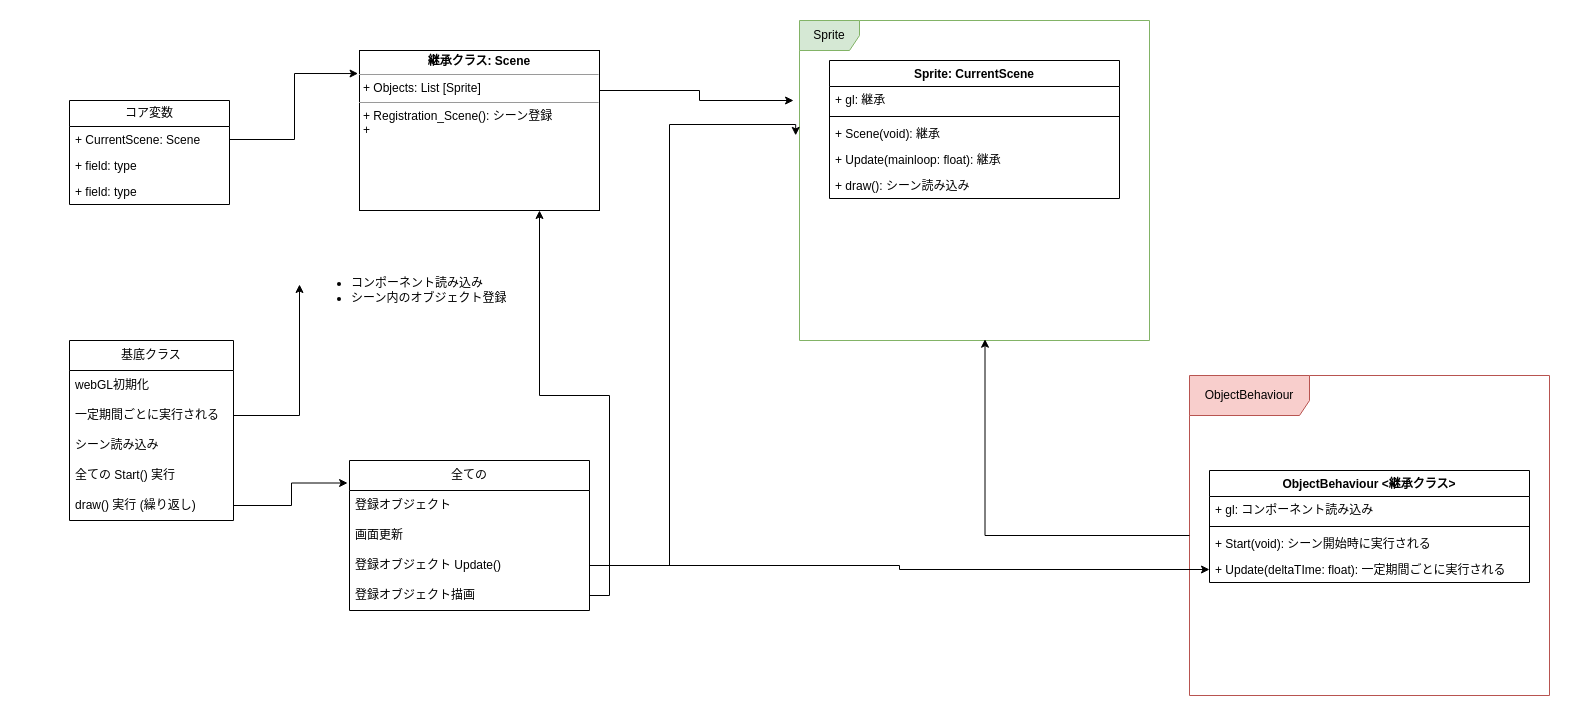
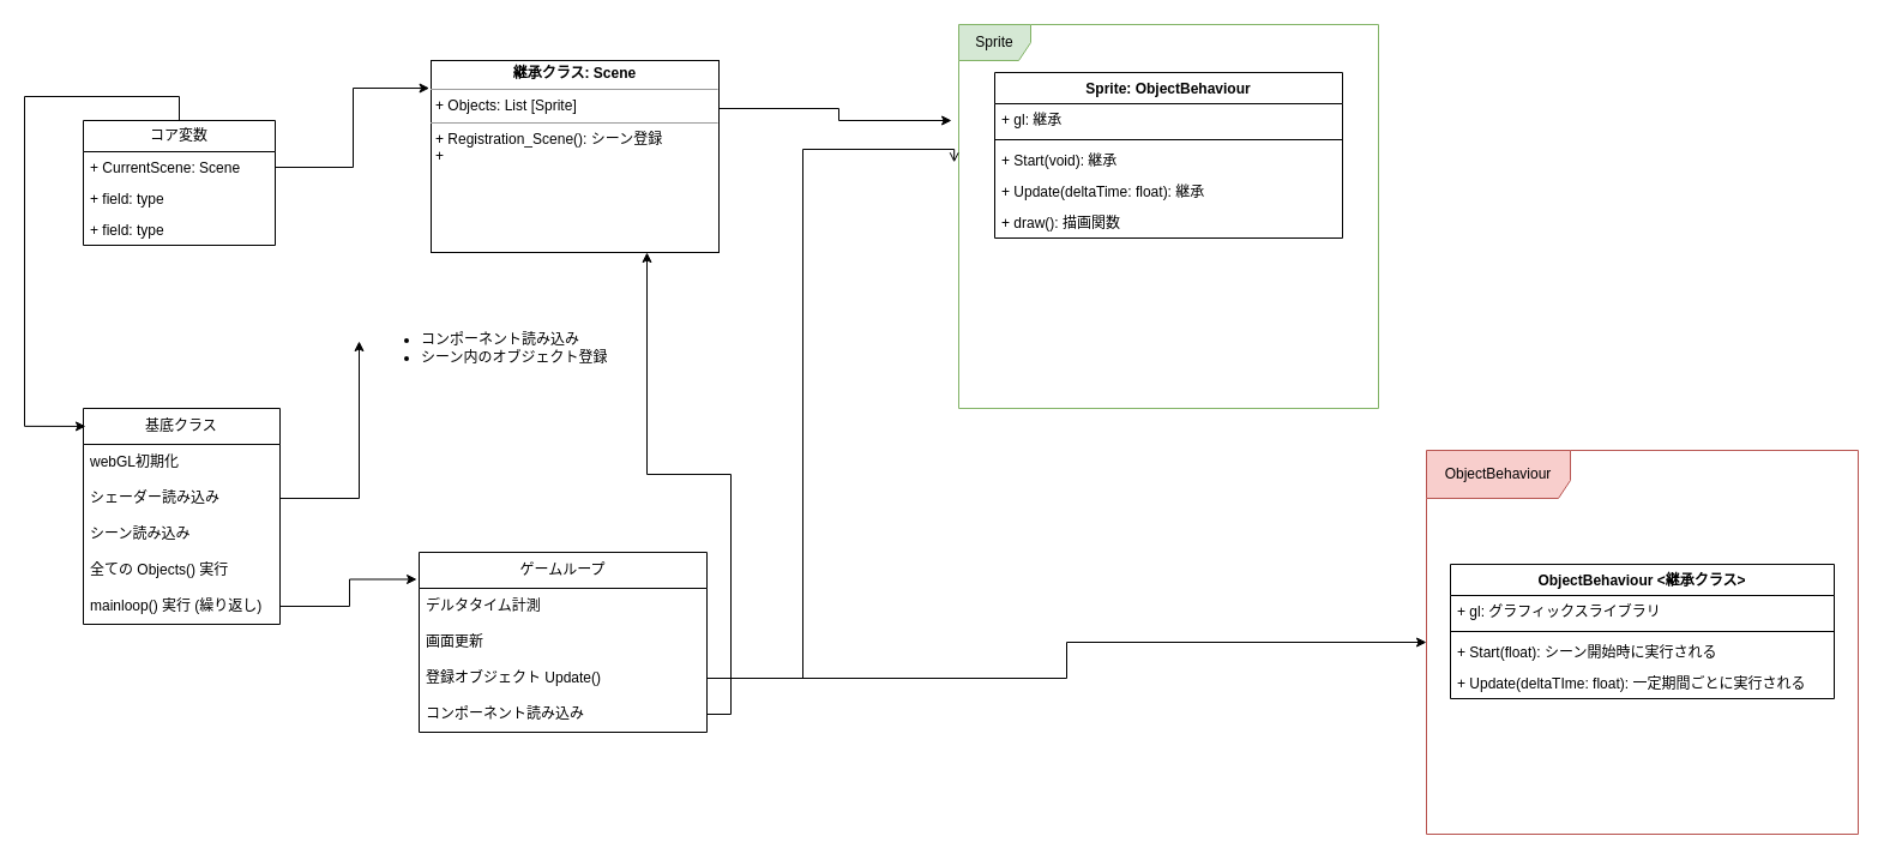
- <mxCell id="35" value="Sprite: CurrentScene" style="swimlane;fontStyle=1;align=center;verticalAlign=top;childLayout=stackLayout;horizontal=1;startSize=26;horizontalStack=0;resizeParent=1;resizeParentMax=0;resizeLast=0;collapsible=1;marginBottom=0;whiteSpace=wrap;html=1;" vertex="1" parent="1"><mxGeometry x="829" y="60" width="290" height="138" as="geometry" /></mxCell>
+ <mxCell id="35" value="Sprite: ObjectBehaviour" style="swimlane;fontStyle=1;align=center;verticalAlign=top;childLayout=stackLayout;horizontal=1;startSize=26;horizontalStack=0;resizeParent=1;resizeParentMax=0;resizeLast=0;collapsible=1;marginBottom=0;whiteSpace=wrap;html=1;" vertex="1" parent="1"><mxGeometry x="829" y="60" width="290" height="138" as="geometry" /></mxCell>
- <mxCell id="25" style="edgeStyle=orthogonalEdgeStyle;rounded=0;orthogonalLoop=1;jettySize=auto;html=1;exitX=1;exitY=0.5;exitDx=0;exitDy=0;entryX=-0.011;entryY=0.359;entryDx=0;entryDy=0;entryPerimeter=0;" parent="1" source="13" target="16" edge="1"><mxGeometry relative="1" as="geometry"><mxPoint x="769" y="130" as="targetPoint" /><Array as="points"><mxPoint x="669" y="565" /><mxPoint x="669" y="124" /><mxPoint x="795" y="124" /></Array></mxGeometry></mxCell>
+ <mxCell id="25" style="edgeStyle=orthogonalEdgeStyle;rounded=0;orthogonalLoop=1;jettySize=auto;html=1;exitX=1;exitY=0.5;exitDx=0;exitDy=0;entryX=-0.011;entryY=0.359;entryDx=0;entryDy=0;entryPerimeter=0;endArrow=open;" parent="1" source="13" target="16" edge="1"><mxGeometry relative="1" as="geometry"><mxPoint x="769" y="130" as="targetPoint" /><Array as="points"><mxPoint x="669" y="565" /><mxPoint x="669" y="124" /><mxPoint x="795" y="124" /></Array></mxGeometry></mxCell>
- <mxCell id="38" value="+ Scene(void): 継承" style="text;strokeColor=none;fillColor=none;align=left;verticalAlign=top;spacingLeft=4;spacingRight=4;overflow=hidden;rotatable=0;points=[[0,0.5],[1,0.5]];portConstraint=eastwest;whiteSpace=wrap;html=1;" vertex="1" parent="35"><mxGeometry y="60" width="290" height="26" as="geometry" /></mxCell>
+ <mxCell id="38" value="+ Start(void): 継承" style="text;strokeColor=none;fillColor=none;align=left;verticalAlign=top;spacingLeft=4;spacingRight=4;overflow=hidden;rotatable=0;points=[[0,0.5],[1,0.5]];portConstraint=eastwest;whiteSpace=wrap;html=1;" vertex="1" parent="35"><mxGeometry y="60" width="290" height="26" as="geometry" /></mxCell>
- <mxCell id="39" value="+ Update(mainloop: float): 継承" style="text;strokeColor=none;fillColor=none;align=left;verticalAlign=top;spacingLeft=4;spacingRight=4;overflow=hidden;rotatable=0;points=[[0,0.5],[1,0.5]];portConstraint=eastwest;whiteSpace=wrap;html=1;" vertex="1" parent="35"><mxGeometry y="86" width="290" height="26" as="geometry" /></mxCell>
+ <mxCell id="39" value="+ Update(deltaTime: float): 継承" style="text;strokeColor=none;fillColor=none;align=left;verticalAlign=top;spacingLeft=4;spacingRight=4;overflow=hidden;rotatable=0;points=[[0,0.5],[1,0.5]];portConstraint=eastwest;whiteSpace=wrap;html=1;" vertex="1" parent="35"><mxGeometry y="86" width="290" height="26" as="geometry" /></mxCell>
+ <mxCell id="17" style="edgeStyle=orthogonalEdgeStyle;rounded=0;orthogonalLoop=1;jettySize=auto;html=1;exitX=0.5;exitY=0;exitDx=0;exitDy=0;entryX=0.012;entryY=0.083;entryDx=0;entryDy=0;entryPerimeter=0;" parent="1" source="18" target="2" edge="1"><mxGeometry relative="1" as="geometry"><mxPoint x="9" y="430" as="targetPoint" /><Array as="points"><mxPoint x="149" y="80" /><mxPoint x="20" y="80" /><mxPoint x="20" y="355" /></Array></mxGeometry></mxCell>
- <mxCell id="40" value="+ draw(): シーン読み込み" style="text;strokeColor=none;fillColor=none;align=left;verticalAlign=top;spacingLeft=4;spacingRight=4;overflow=hidden;rotatable=0;points=[[0,0.5],[1,0.5]];portConstraint=eastwest;whiteSpace=wrap;html=1;" vertex="1" parent="35"><mxGeometry y="112" width="290" height="26" as="geometry" /></mxCell>
+ <mxCell id="40" value="+ draw(): 描画関数" style="text;strokeColor=none;fillColor=none;align=left;verticalAlign=top;spacingLeft=4;spacingRight=4;overflow=hidden;rotatable=0;points=[[0,0.5],[1,0.5]];portConstraint=eastwest;whiteSpace=wrap;html=1;" vertex="1" parent="35"><mxGeometry y="112" width="290" height="26" as="geometry" /></mxCell>
- <mxCell id="4" value="一定期間ごとに実行される" style="text;strokeColor=none;fillColor=none;align=left;verticalAlign=middle;spacingLeft=4;spacingRight=4;overflow=hidden;points=[[0,0.5],[1,0.5]];portConstraint=eastwest;rotatable=0;whiteSpace=wrap;html=1;" parent="2" vertex="1"><mxGeometry y="60" width="164" height="30" as="geometry" /></mxCell>
+ <mxCell id="4" value="シェーダー読み込み" style="text;strokeColor=none;fillColor=none;align=left;verticalAlign=middle;spacingLeft=4;spacingRight=4;overflow=hidden;points=[[0,0.5],[1,0.5]];portConstraint=eastwest;rotatable=0;whiteSpace=wrap;html=1;" parent="2" vertex="1"><mxGeometry y="60" width="164" height="30" as="geometry" /></mxCell>
- <mxCell id="33" style="edgeStyle=orthogonalEdgeStyle;rounded=0;orthogonalLoop=1;jettySize=auto;html=1;entryX=0.53;entryY=0.996;entryDx=0;entryDy=0;entryPerimeter=0;" edge="1" parent="1" source="27" target="16"><mxGeometry relative="1" as="geometry" /></mxCell>
- <mxCell id="6" value="全ての Start() 実行" style="text;strokeColor=none;fillColor=none;align=left;verticalAlign=middle;spacingLeft=4;spacingRight=4;overflow=hidden;points=[[0,0.5],[1,0.5]];portConstraint=eastwest;rotatable=0;whiteSpace=wrap;html=1;" parent="2" vertex="1"><mxGeometry y="120" width="164" height="30" as="geometry" /></mxCell>
+ <mxCell id="6" value="全ての Objects() 実行" style="text;strokeColor=none;fillColor=none;align=left;verticalAlign=middle;spacingLeft=4;spacingRight=4;overflow=hidden;points=[[0,0.5],[1,0.5]];portConstraint=eastwest;rotatable=0;whiteSpace=wrap;html=1;" parent="2" vertex="1"><mxGeometry y="120" width="164" height="30" as="geometry" /></mxCell>
- <mxCell id="10" value="全ての" style="swimlane;fontStyle=0;childLayout=stackLayout;horizontal=1;startSize=30;horizontalStack=0;resizeParent=1;resizeParentMax=0;resizeLast=0;collapsible=1;marginBottom=0;whiteSpace=wrap;html=1;" parent="1" vertex="1"><mxGeometry x="349" y="460" width="240" height="150" as="geometry" /></mxCell>
+ <mxCell id="10" value="ゲームループ" style="swimlane;fontStyle=0;childLayout=stackLayout;horizontal=1;startSize=30;horizontalStack=0;resizeParent=1;resizeParentMax=0;resizeLast=0;collapsible=1;marginBottom=0;whiteSpace=wrap;html=1;" parent="1" vertex="1"><mxGeometry x="349" y="460" width="240" height="150" as="geometry" /></mxCell>
- <mxCell id="7" value="draw() 実行 (繰り返し)" style="text;strokeColor=none;fillColor=none;align=left;verticalAlign=middle;spacingLeft=4;spacingRight=4;overflow=hidden;points=[[0,0.5],[1,0.5]];portConstraint=eastwest;rotatable=0;whiteSpace=wrap;html=1;" parent="2" vertex="1"><mxGeometry y="150" width="164" height="30" as="geometry" /></mxCell>
+ <mxCell id="7" value="mainloop() 実行 (繰り返し)" style="text;strokeColor=none;fillColor=none;align=left;verticalAlign=middle;spacingLeft=4;spacingRight=4;overflow=hidden;points=[[0,0.5],[1,0.5]];portConstraint=eastwest;rotatable=0;whiteSpace=wrap;html=1;" parent="2" vertex="1"><mxGeometry y="150" width="164" height="30" as="geometry" /></mxCell>
- <mxCell id="11" value="登録オブジェクト" style="text;strokeColor=none;fillColor=none;align=left;verticalAlign=middle;spacingLeft=4;spacingRight=4;overflow=hidden;points=[[0,0.5],[1,0.5]];portConstraint=eastwest;rotatable=0;whiteSpace=wrap;html=1;" parent="10" vertex="1"><mxGeometry y="30" width="240" height="30" as="geometry" /></mxCell>
+ <mxCell id="11" value="デルタタイム計測" style="text;strokeColor=none;fillColor=none;align=left;verticalAlign=middle;spacingLeft=4;spacingRight=4;overflow=hidden;points=[[0,0.5],[1,0.5]];portConstraint=eastwest;rotatable=0;whiteSpace=wrap;html=1;" parent="10" vertex="1"><mxGeometry y="30" width="240" height="30" as="geometry" /></mxCell>
- <mxCell id="29" value="+ gl: コンポーネント読み込み" style="text;strokeColor=none;fillColor=none;align=left;verticalAlign=top;spacingLeft=4;spacingRight=4;overflow=hidden;rotatable=0;points=[[0,0.5],[1,0.5]];portConstraint=eastwest;whiteSpace=wrap;html=1;" vertex="1" parent="28"><mxGeometry y="26" width="320" height="26" as="geometry" /></mxCell>
+ <mxCell id="29" value="+ gl: グラフィックスライブラリ" style="text;strokeColor=none;fillColor=none;align=left;verticalAlign=top;spacingLeft=4;spacingRight=4;overflow=hidden;rotatable=0;points=[[0,0.5],[1,0.5]];portConstraint=eastwest;whiteSpace=wrap;html=1;" vertex="1" parent="28"><mxGeometry y="26" width="320" height="26" as="geometry" /></mxCell>
- <mxCell id="31" value="+ Start(void): シーン開始時に実行される" style="text;strokeColor=none;fillColor=none;align=left;verticalAlign=top;spacingLeft=4;spacingRight=4;overflow=hidden;rotatable=0;points=[[0,0.5],[1,0.5]];portConstraint=eastwest;whiteSpace=wrap;html=1;" vertex="1" parent="28"><mxGeometry y="60" width="320" height="26" as="geometry" /></mxCell>
+ <mxCell id="31" value="+ Start(float): シーン開始時に実行される" style="text;strokeColor=none;fillColor=none;align=left;verticalAlign=top;spacingLeft=4;spacingRight=4;overflow=hidden;rotatable=0;points=[[0,0.5],[1,0.5]];portConstraint=eastwest;whiteSpace=wrap;html=1;" vertex="1" parent="28"><mxGeometry y="60" width="320" height="26" as="geometry" /></mxCell>
- <mxCell id="34" style="edgeStyle=orthogonalEdgeStyle;rounded=0;orthogonalLoop=1;jettySize=auto;html=1;exitX=1;exitY=0.5;exitDx=0;exitDy=0;entryX=0;entryY=0.5;entryDx=0;entryDy=0;" edge="1" parent="1" source="13" target="32"><mxGeometry relative="1" as="geometry" /></mxCell>
+ <mxCell id="34" style="edgeStyle=orthogonalEdgeStyle;rounded=0;orthogonalLoop=1;jettySize=auto;html=1;exitX=1;exitY=0.5;exitDx=0;exitDy=0;" edge="1" parent="1" source="13" target="27"><mxGeometry relative="1" as="geometry" /></mxCell>
- <mxCell id="14" value="登録オブジェクト描画" style="text;strokeColor=none;fillColor=none;align=left;verticalAlign=middle;spacingLeft=4;spacingRight=4;overflow=hidden;points=[[0,0.5],[1,0.5]];portConstraint=eastwest;rotatable=0;whiteSpace=wrap;html=1;" parent="10" vertex="1"><mxGeometry y="120" width="240" height="30" as="geometry" /></mxCell>
+ <mxCell id="14" value="コンポーネント読み込み" style="text;strokeColor=none;fillColor=none;align=left;verticalAlign=middle;spacingLeft=4;spacingRight=4;overflow=hidden;points=[[0,0.5],[1,0.5]];portConstraint=eastwest;rotatable=0;whiteSpace=wrap;html=1;" parent="10" vertex="1"><mxGeometry y="120" width="240" height="30" as="geometry" /></mxCell>
